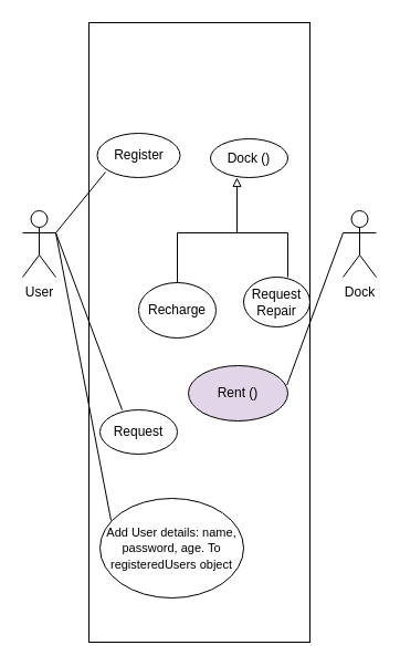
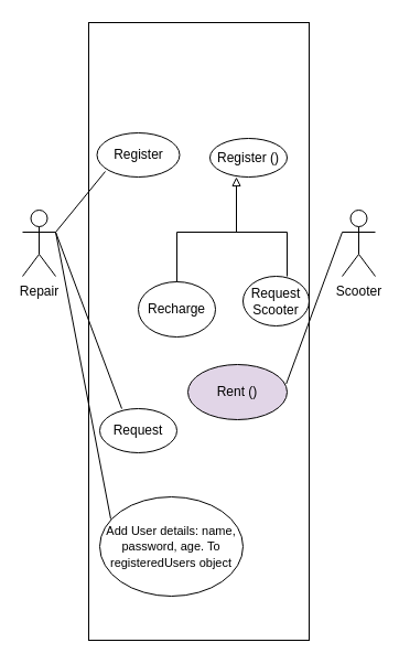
- <mxCell id="7" value="Dock ()" style="ellipse;whiteSpace=wrap;html=1;fillColor=none;" parent="1" vertex="1"><mxGeometry x="190" y="125" width="70" height="35" as="geometry" /></mxCell>
+ <mxCell id="7" value="Register ()" style="ellipse;whiteSpace=wrap;html=1;fillColor=none;" parent="1" vertex="1"><mxGeometry x="190" y="125" width="70" height="35" as="geometry" /></mxCell>
- <mxCell id="3" value="User" style="shape=umlActor;verticalLabelPosition=bottom;verticalAlign=top;html=1;" parent="1" vertex="1"><mxGeometry x="20" y="190" width="30" height="60" as="geometry" /></mxCell>
+ <mxCell id="3" value="Repair" style="shape=umlActor;verticalLabelPosition=bottom;verticalAlign=top;html=1;" parent="1" vertex="1"><mxGeometry x="20" y="190" width="30" height="60" as="geometry" /></mxCell>
- <mxCell id="2" value="Dock" style="shape=umlActor;verticalLabelPosition=bottom;verticalAlign=top;html=1;" parent="1" vertex="1"><mxGeometry x="310" y="190" width="30" height="60" as="geometry" /></mxCell>
+ <mxCell id="2" value="Scooter" style="shape=umlActor;verticalLabelPosition=bottom;verticalAlign=top;html=1;" parent="1" vertex="1"><mxGeometry x="310" y="190" width="30" height="60" as="geometry" /></mxCell>
- <mxCell id="9" value="Request Repair" style="ellipse;whiteSpace=wrap;html=1;fillColor=none;" parent="1" vertex="1"><mxGeometry x="220" y="250" width="60" height="45" as="geometry" /></mxCell>
+ <mxCell id="9" value="Request Scooter" style="ellipse;whiteSpace=wrap;html=1;fillColor=none;" parent="1" vertex="1"><mxGeometry x="220" y="250" width="60" height="45" as="geometry" /></mxCell>
